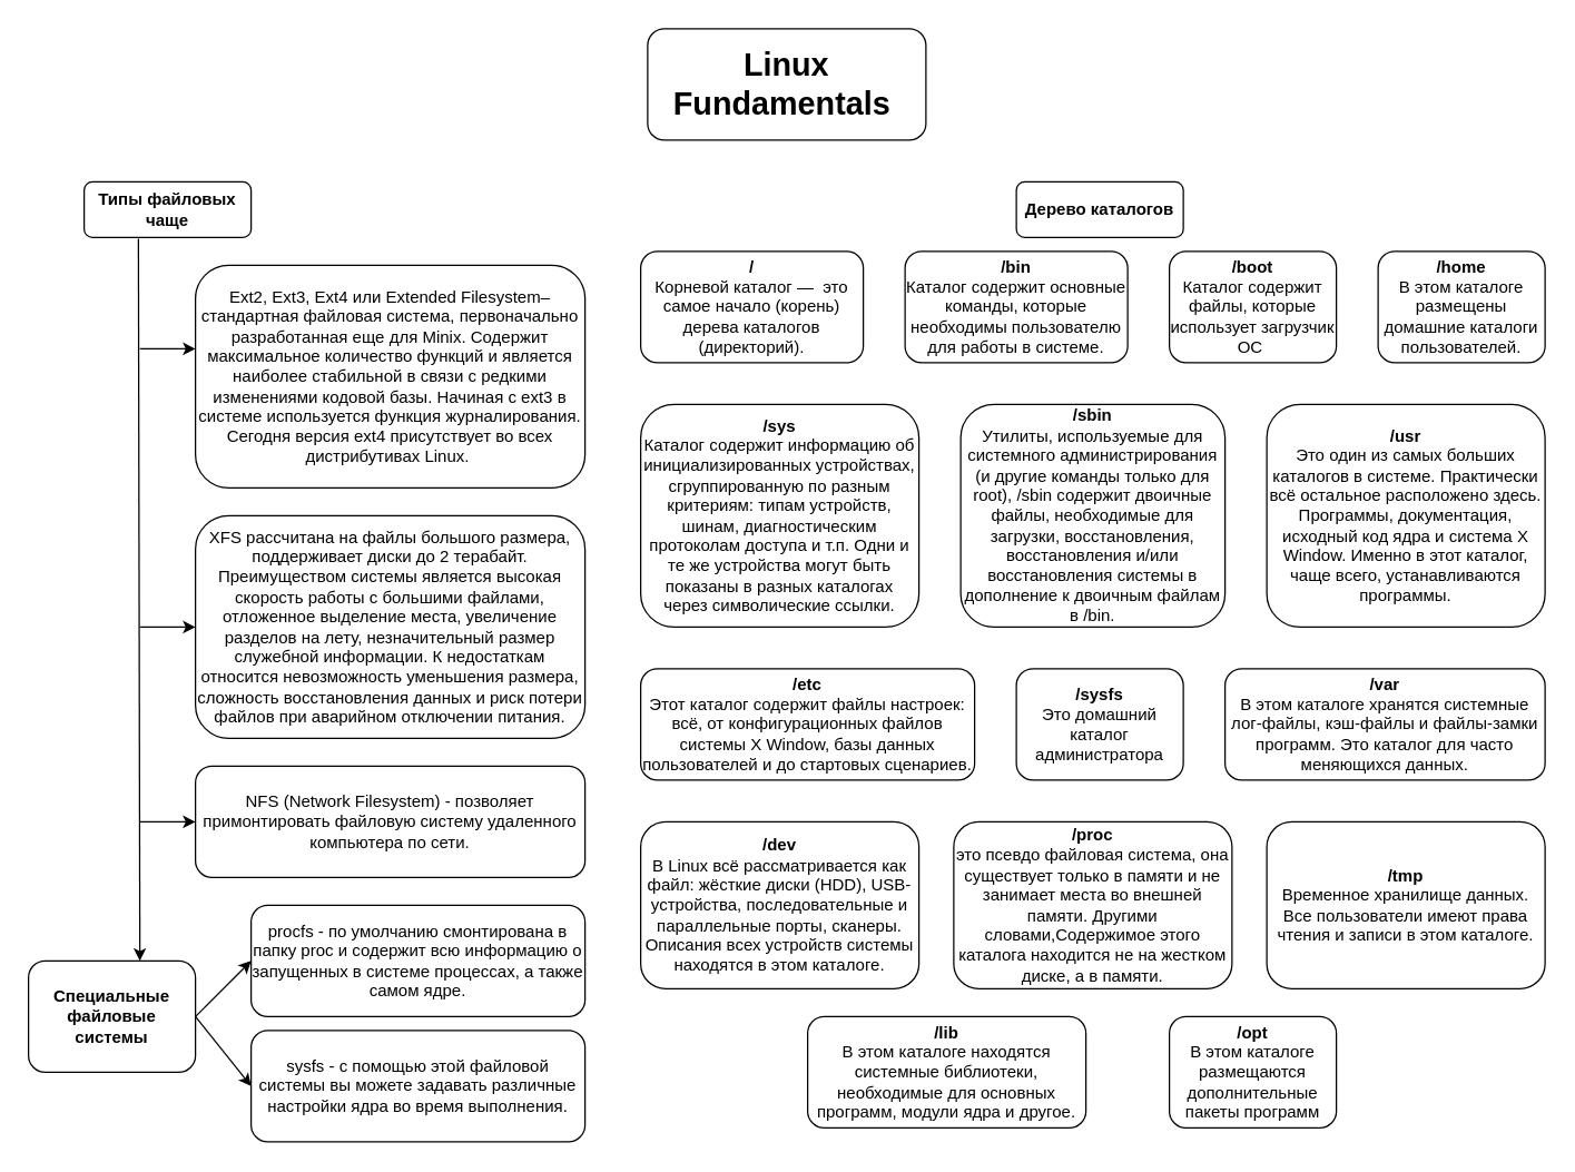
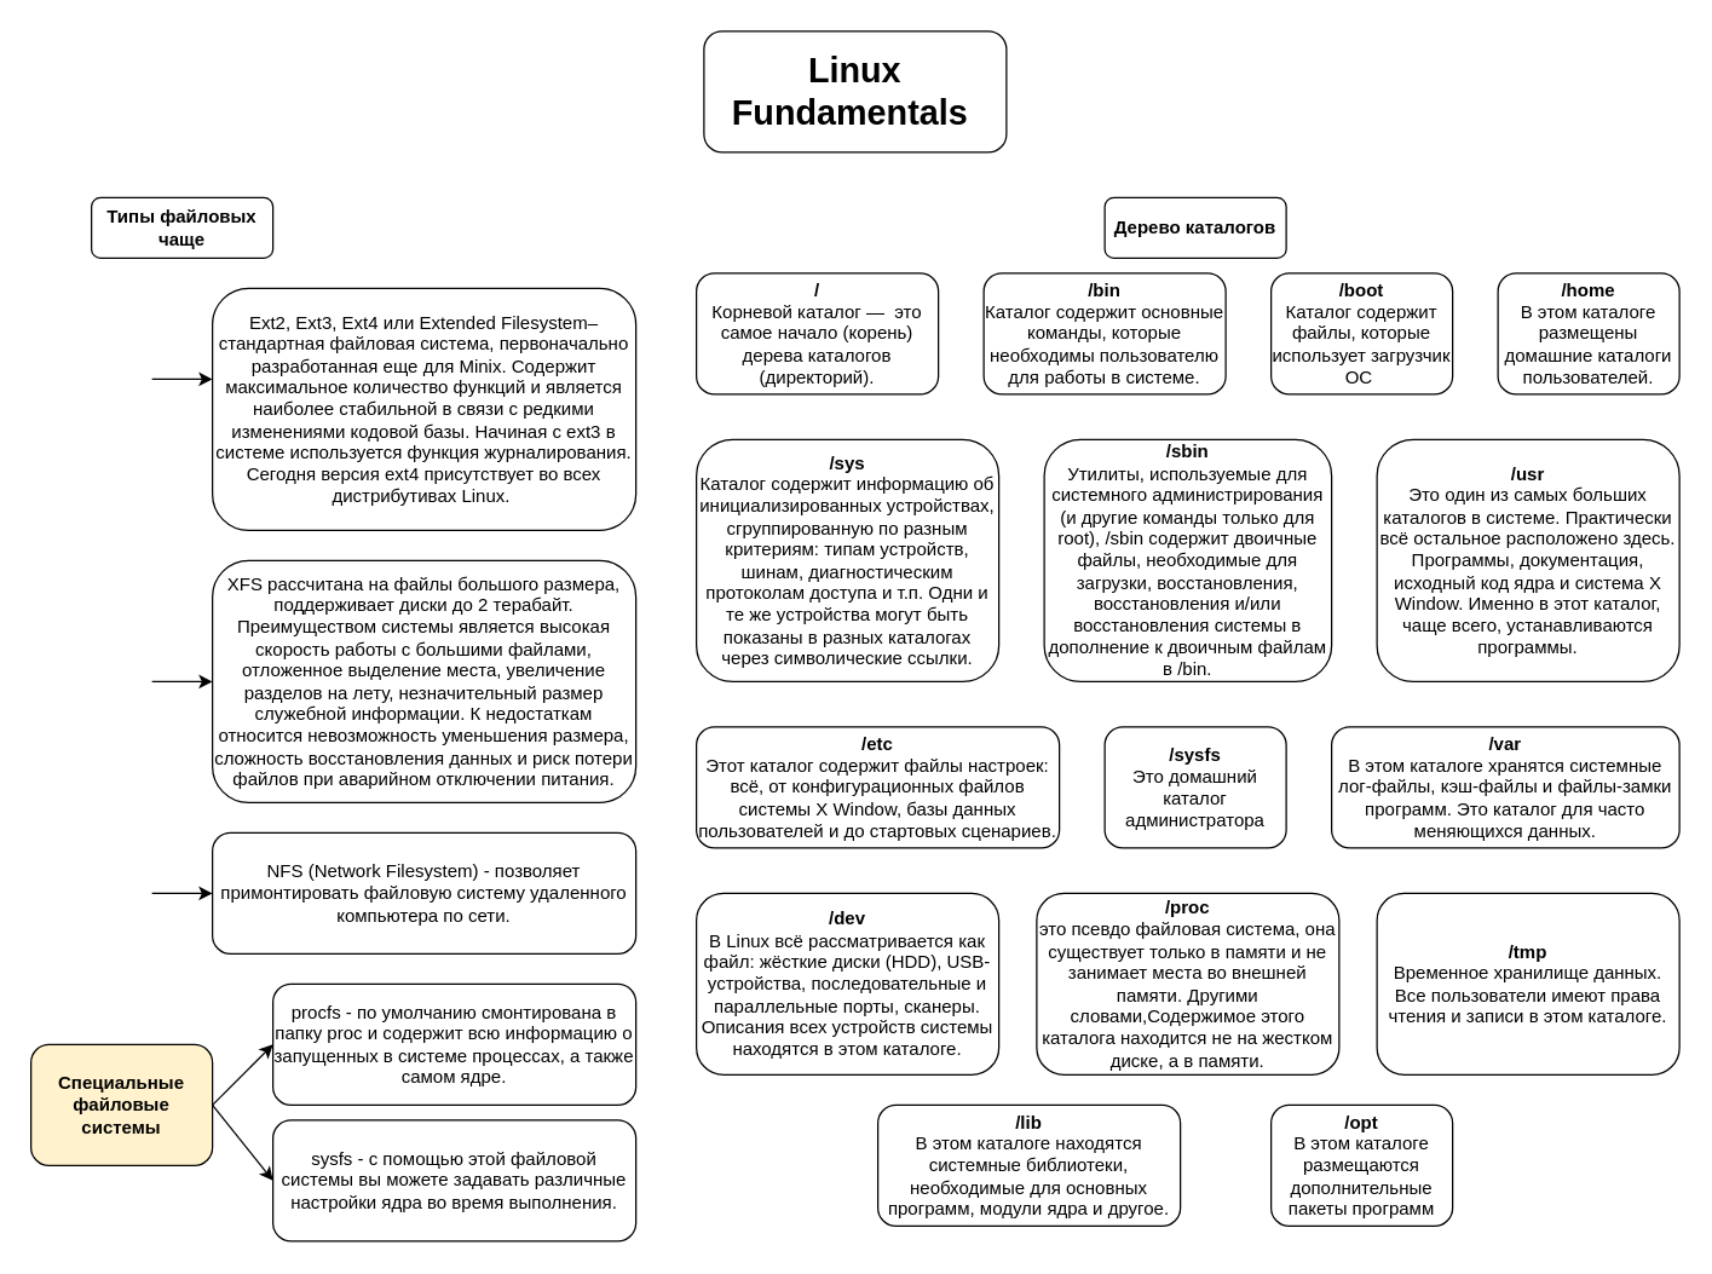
- <mxCell id="11" value="" style="endArrow=classic;html=1;rounded=0;exitX=0.325;exitY=1.025;exitDx=0;exitDy=0;exitPerimeter=0;entryX=0.667;entryY=0;entryDx=0;entryDy=0;entryPerimeter=0;" edge="1" parent="1" source="3" target="4"><mxGeometry width="50" height="50" relative="1" as="geometry"><mxPoint x="530" y="470" as="sourcePoint" /><mxPoint x="580" y="420" as="targetPoint" /></mxGeometry></mxCell>
- <mxCell id="4" value="Специальные файловые системы" style="rounded=1;whiteSpace=wrap;html=1;fontStyle=1" vertex="1" parent="1"><mxGeometry x="20" y="690" width="120" height="80" as="geometry" /></mxCell>
+ <mxCell id="4" value="Специальные файловые системы" style="rounded=1;whiteSpace=wrap;html=1;fontStyle=1;fillColor=#fff2cc;" vertex="1" parent="1"><mxGeometry x="20" y="690" width="120" height="80" as="geometry" /></mxCell>
